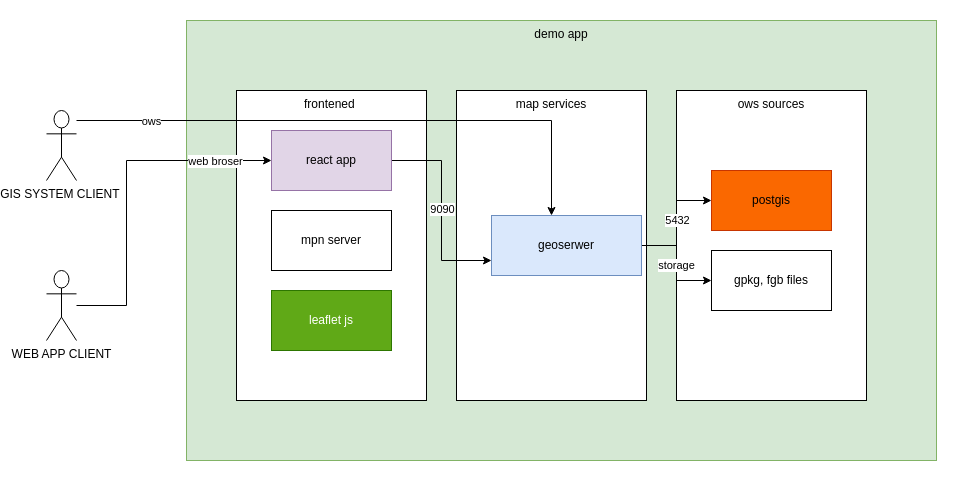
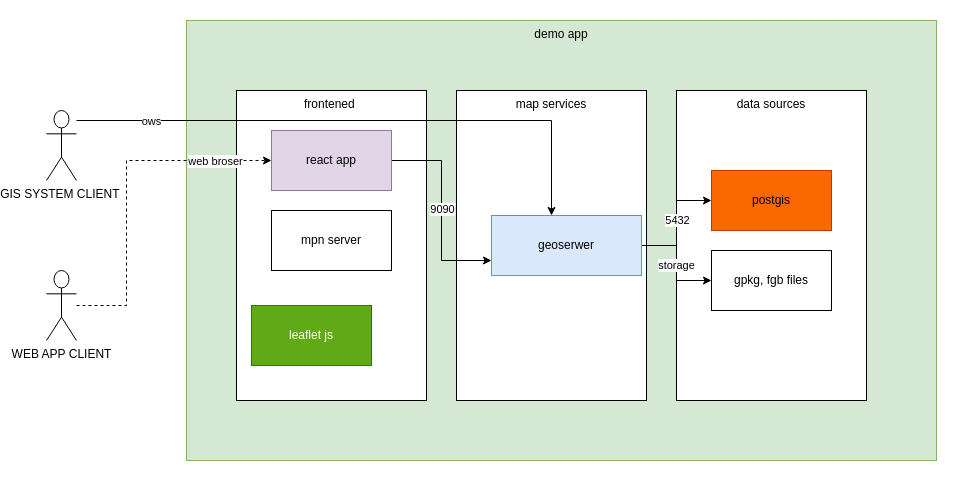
- <mxCell id="5" value="ows sources" style="rounded=0;whiteSpace=wrap;html=1;verticalAlign=top;" vertex="1" parent="1"><mxGeometry x="650" y="90" width="190" height="310" as="geometry" /></mxCell>
+ <mxCell id="5" value="data sources" style="rounded=0;whiteSpace=wrap;html=1;verticalAlign=top;" vertex="1" parent="1"><mxGeometry x="650" y="90" width="190" height="310" as="geometry" /></mxCell>
- <mxCell id="21" style="edgeStyle=orthogonalEdgeStyle;rounded=0;orthogonalLoop=1;jettySize=auto;html=1;entryX=0;entryY=0.5;entryDx=0;entryDy=0;" edge="1" parent="1" source="23" target="8"><mxGeometry relative="1" as="geometry"><Array as="points"><mxPoint x="100" y="305" /><mxPoint x="100" y="160" /></Array></mxGeometry></mxCell>
+ <mxCell id="21" style="edgeStyle=orthogonalEdgeStyle;rounded=0;orthogonalLoop=1;jettySize=auto;html=1;entryX=0;entryY=0.5;entryDx=0;entryDy=0;dashed=1;" edge="1" parent="1" source="23" target="8"><mxGeometry relative="1" as="geometry"><Array as="points"><mxPoint x="100" y="305" /><mxPoint x="100" y="160" /></Array></mxGeometry></mxCell>
- <mxCell id="10" value="leaflet js" style="rounded=0;whiteSpace=wrap;html=1;fillColor=#60a917;fontColor=#ffffff;strokeColor=#2D7600;" vertex="1" parent="1"><mxGeometry x="245" y="290" width="120" height="60" as="geometry" /></mxCell>
+ <mxCell id="10" value="leaflet js" style="rounded=0;whiteSpace=wrap;html=1;fillColor=#60a917;fontColor=#ffffff;strokeColor=#2D7600;" vertex="1" parent="1"><mxGeometry x="225" y="305" width="120" height="60" as="geometry" /></mxCell>
